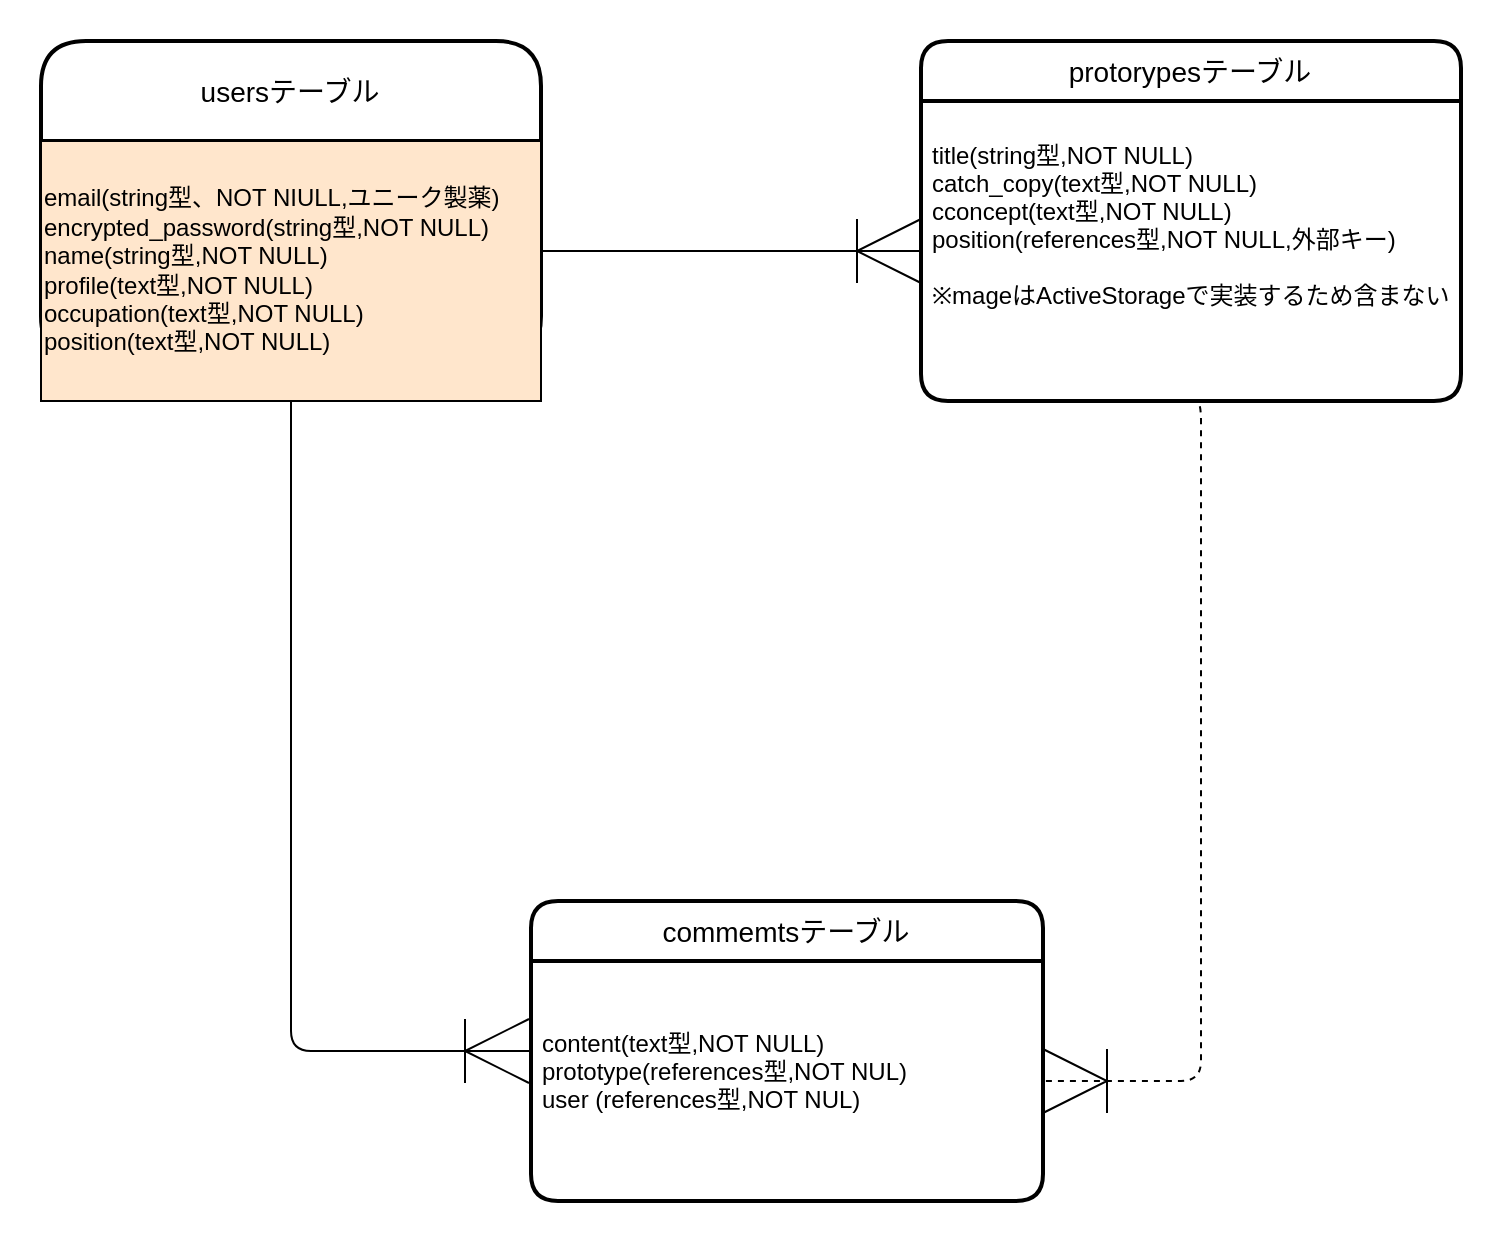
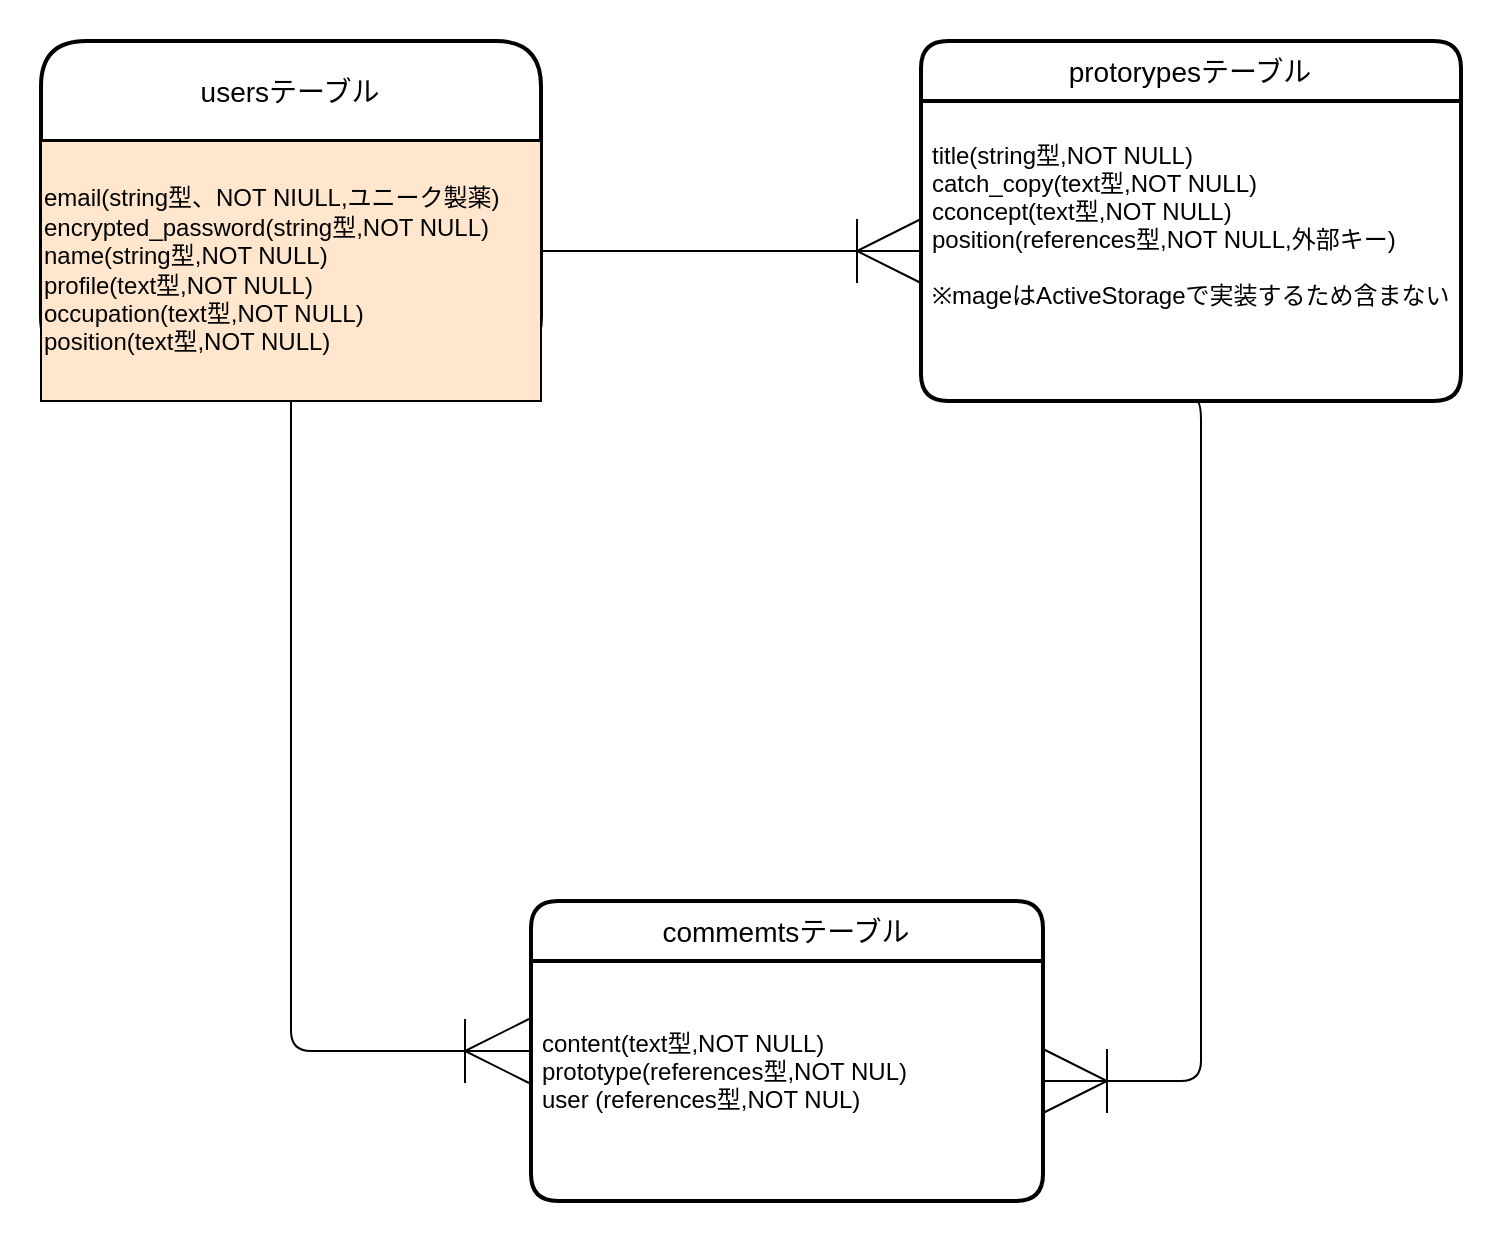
- <mxCell id="8" value="" style="edgeStyle=orthogonalEdgeStyle;fontSize=12;html=1;endArrow=ERoneToMany;startSize=30;endSize=30;sourcePerimeterSpacing=0;entryX=1;entryY=0.5;entryDx=0;entryDy=0;exitX=0.5;exitY=1;exitDx=0;exitDy=0;dashed=1;" edge="1" parent="1" source="7" target="4"><mxGeometry width="100" height="100" relative="1" as="geometry"><mxPoint x="670" y="170" as="sourcePoint" /><mxPoint x="424" y="525" as="targetPoint" /><Array as="points"><mxPoint x="600" y="540" /></Array></mxGeometry></mxCell>
+ <mxCell id="8" value="" style="edgeStyle=orthogonalEdgeStyle;fontSize=12;html=1;endArrow=ERoneToMany;startSize=30;endSize=30;sourcePerimeterSpacing=0;entryX=1;entryY=0.5;entryDx=0;entryDy=0;exitX=0.5;exitY=1;exitDx=0;exitDy=0;" edge="1" parent="1" source="7" target="4"><mxGeometry width="100" height="100" relative="1" as="geometry"><mxPoint x="670" y="170" as="sourcePoint" /><mxPoint x="424" y="525" as="targetPoint" /><Array as="points"><mxPoint x="600" y="540" /></Array></mxGeometry></mxCell>
